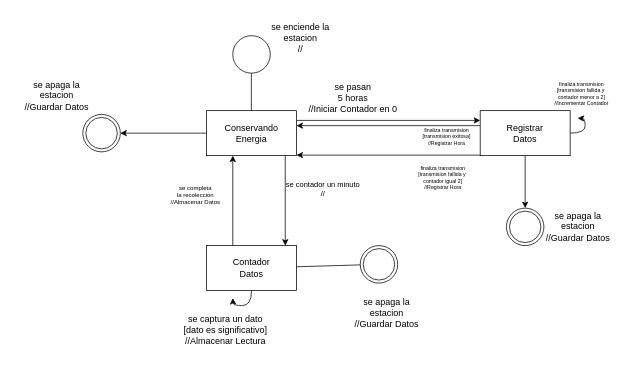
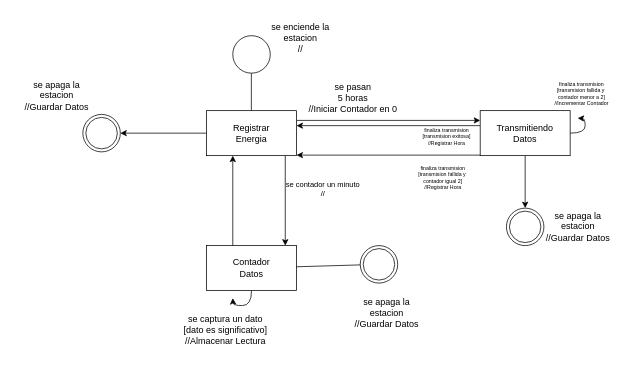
- <mxCell id="7" value="Conservando&lt;div&gt;Energia&lt;/div&gt;" style="rounded=0;whiteSpace=wrap;html=1;" vertex="1" parent="1"><mxGeometry x="275" y="147" width="120" height="60" as="geometry" /></mxCell>
+ <mxCell id="7" value="Registrar&lt;div&gt;Energia&lt;/div&gt;" style="rounded=0;whiteSpace=wrap;html=1;" vertex="1" parent="1"><mxGeometry x="275" y="147" width="120" height="60" as="geometry" /></mxCell>
- <mxCell id="18" value="Registrar&lt;div&gt;Datos&lt;/div&gt;" style="whiteSpace=wrap;html=1;rounded=0;" vertex="1" parent="1"><mxGeometry x="640" y="147" width="120" height="60" as="geometry" /></mxCell>
+ <mxCell id="18" value="Transmitiendo&lt;div&gt;Datos&lt;/div&gt;" style="whiteSpace=wrap;html=1;rounded=0;" vertex="1" parent="1"><mxGeometry x="640" y="147" width="120" height="60" as="geometry" /></mxCell>
- <mxCell id="13" value="&lt;h6&gt;&lt;span style=&quot;font-weight: normal;&quot;&gt;se completa&lt;br&gt;la recoleccion&lt;br&gt;//Almacenar Datos&lt;/span&gt;&lt;/h6&gt;" style="text;html=1;align=center;verticalAlign=middle;resizable=0;points=[];autosize=1;strokeColor=none;fillColor=none;" vertex="1" parent="1"><mxGeometry x="215" y="220" width="90" height="80" as="geometry" /></mxCell>
